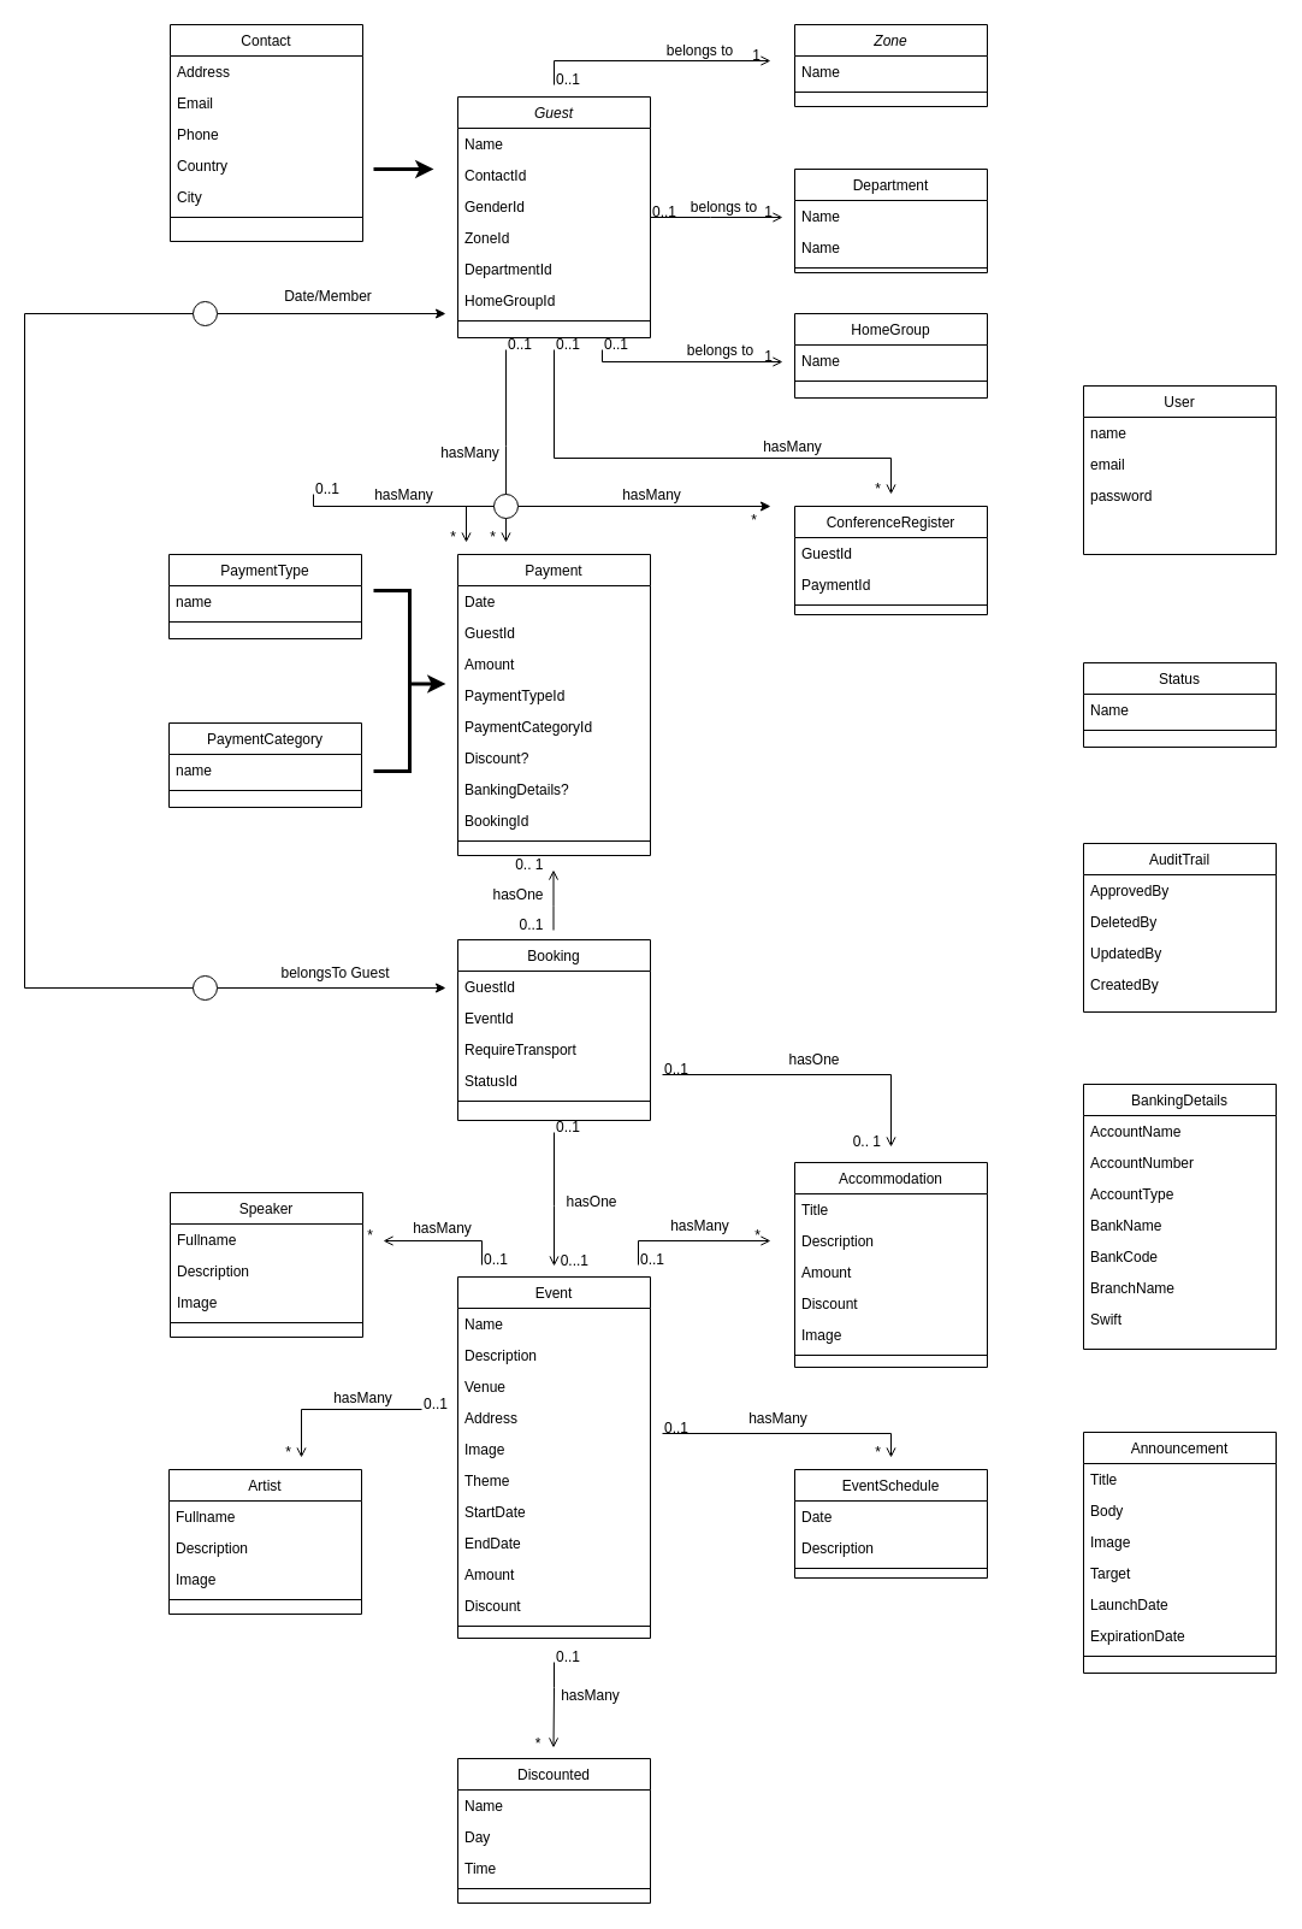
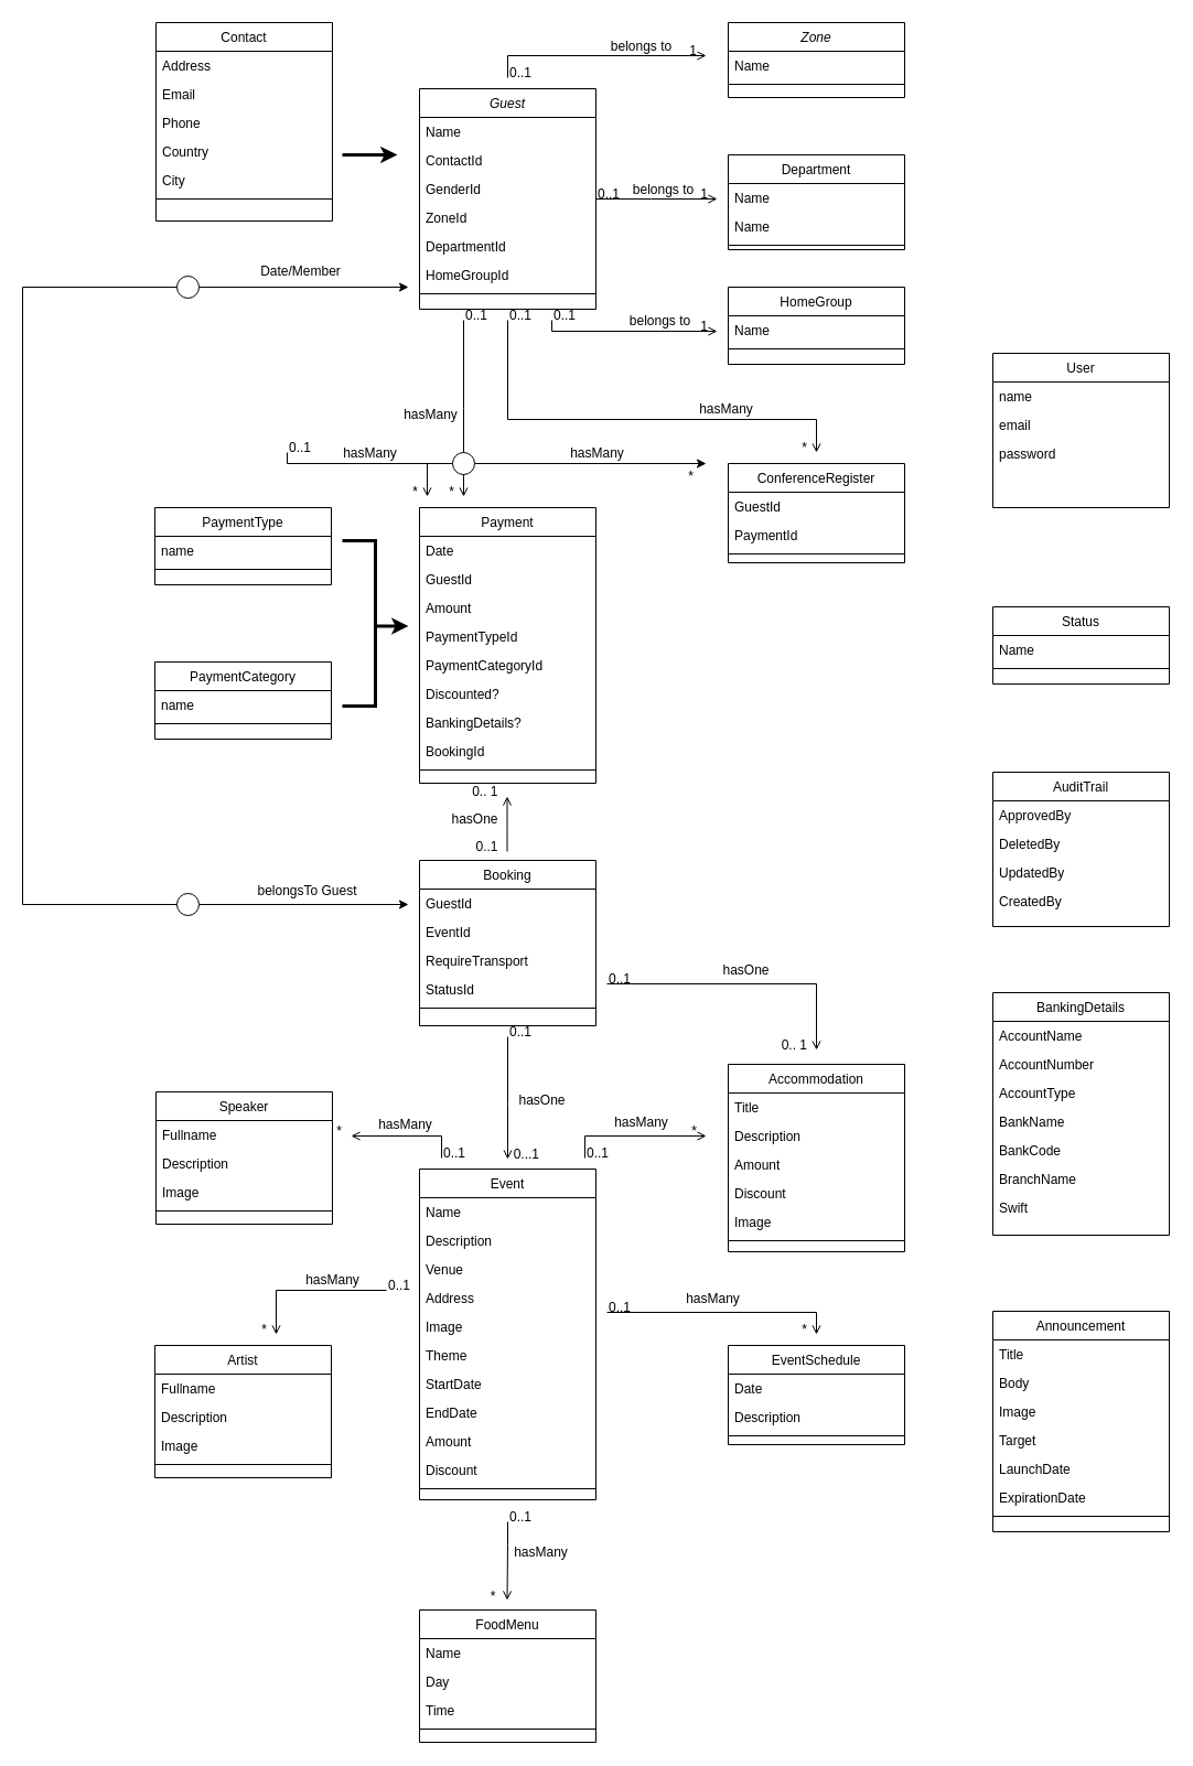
- <mxCell id="49" value="Discount?" style="text;align=left;verticalAlign=top;spacingLeft=4;spacingRight=4;overflow=hidden;rotatable=0;points=[[0,0.5],[1,0.5]];portConstraint=eastwest;rounded=0;shadow=0;html=0;" vertex="1" parent="43"><mxGeometry y="156" width="160" height="26" as="geometry" /></mxCell>
+ <mxCell id="49" value="Discounted?" style="text;align=left;verticalAlign=top;spacingLeft=4;spacingRight=4;overflow=hidden;rotatable=0;points=[[0,0.5],[1,0.5]];portConstraint=eastwest;rounded=0;shadow=0;html=0;" vertex="1" parent="43"><mxGeometry y="156" width="160" height="26" as="geometry" /></mxCell>
- <mxCell id="38" value="Discounted" style="swimlane;fontStyle=0;align=center;verticalAlign=top;childLayout=stackLayout;horizontal=1;startSize=26;horizontalStack=0;resizeParent=1;resizeLast=0;collapsible=1;marginBottom=0;rounded=0;shadow=0;strokeWidth=1;" vertex="1" parent="1"><mxGeometry x="380" y="1460" width="160" height="120" as="geometry"><mxRectangle x="130" y="380" width="160" height="26" as="alternateBounds" /></mxGeometry></mxCell>
+ <mxCell id="38" value="FoodMenu" style="swimlane;fontStyle=0;align=center;verticalAlign=top;childLayout=stackLayout;horizontal=1;startSize=26;horizontalStack=0;resizeParent=1;resizeLast=0;collapsible=1;marginBottom=0;rounded=0;shadow=0;strokeWidth=1;" vertex="1" parent="1"><mxGeometry x="380" y="1460" width="160" height="120" as="geometry"><mxRectangle x="130" y="380" width="160" height="26" as="alternateBounds" /></mxGeometry></mxCell>
